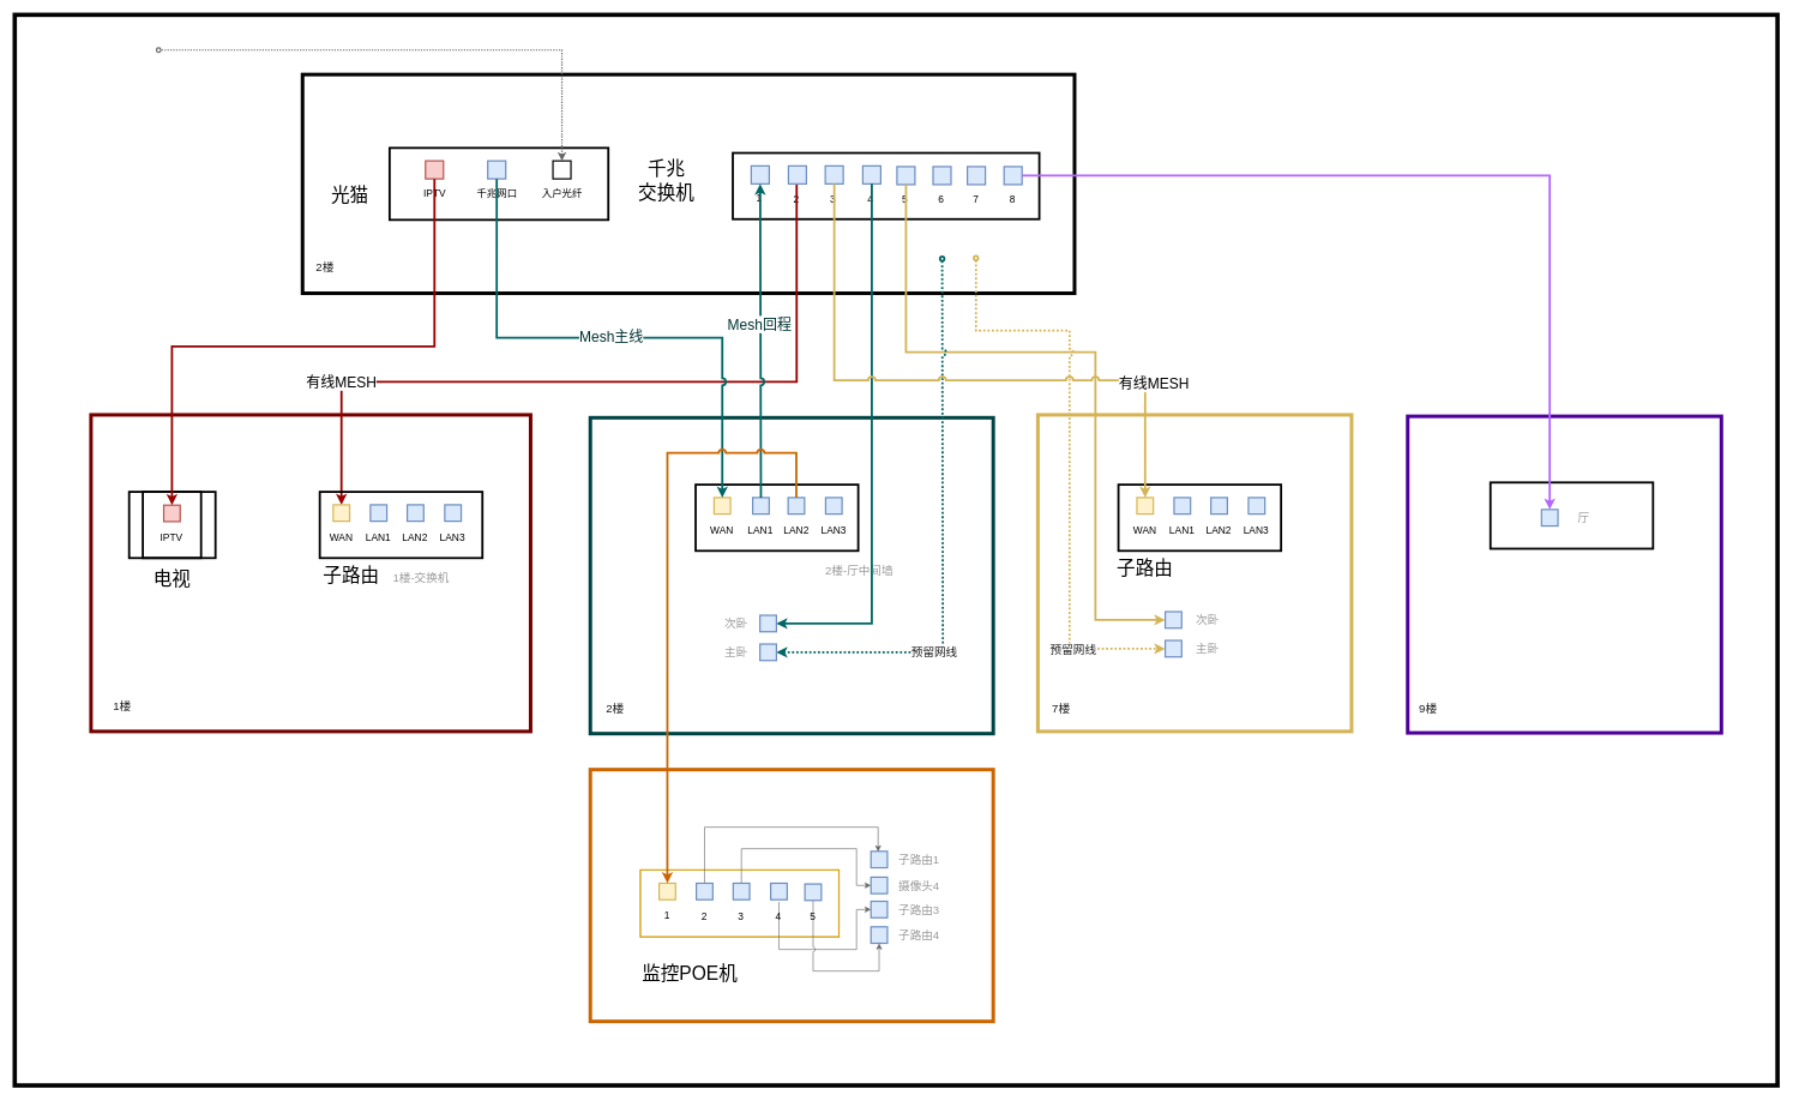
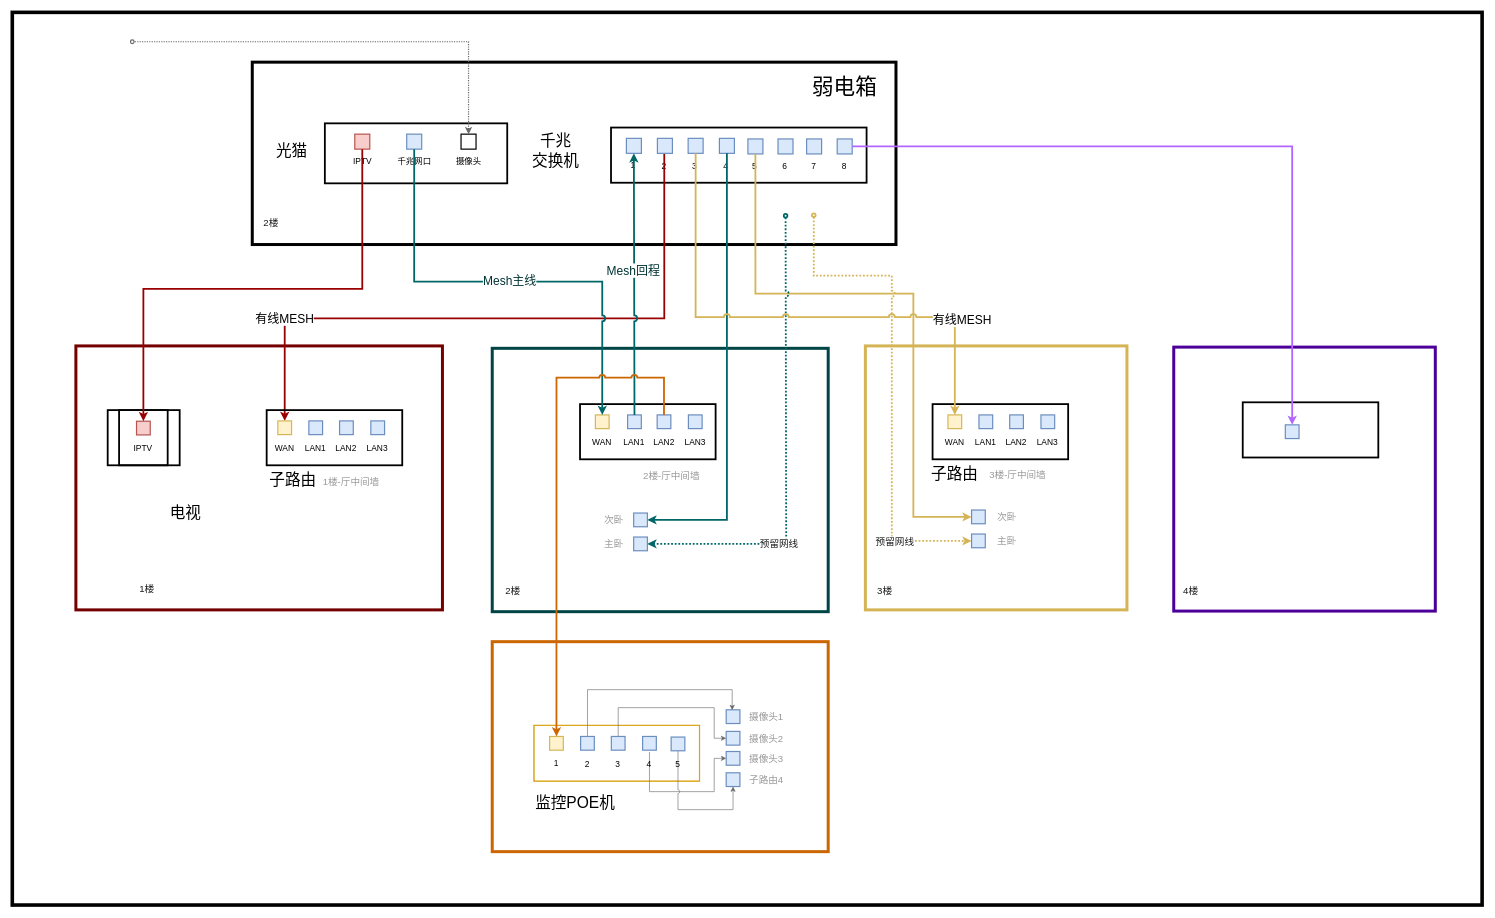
+ <mxCell id="24" value="弱电箱" style="text;html=1;strokeColor=none;fillColor=none;align=center;verticalAlign=middle;whiteSpace=wrap;rounded=0;fontSize=36;" parent="1" vertex="1"><mxGeometry x="1344.65" y="129" width="125" height="30" as="geometry" /></mxCell>
- <mxCell id="23" value="&lt;font style=&quot;font-size: 14px;&quot;&gt;入户光纤&lt;/font&gt;" style="text;html=1;strokeColor=none;fillColor=none;align=center;verticalAlign=middle;whiteSpace=wrap;rounded=0;" parent="21" vertex="1"><mxGeometry y="26" width="91.87" height="40" as="geometry" /></mxCell>
+ <mxCell id="23" value="&lt;font style=&quot;font-size: 14px;&quot;&gt;摄像头&lt;/font&gt;" style="text;html=1;strokeColor=none;fillColor=none;align=center;verticalAlign=middle;whiteSpace=wrap;rounded=0;" parent="21" vertex="1"><mxGeometry y="26" width="91.87" height="40" as="geometry" /></mxCell>
- <mxCell id="12" value="光猫" style="text;html=1;strokeColor=none;fillColor=none;align=center;verticalAlign=middle;whiteSpace=wrap;rounded=0;fontSize=26;" parent="1" vertex="1"><mxGeometry x="456" y="256" width="60" height="30" as="geometry" /></mxCell>
+ <mxCell id="12" value="光猫" style="text;html=1;strokeColor=none;fillColor=none;align=center;verticalAlign=middle;whiteSpace=wrap;rounded=0;fontSize=26;" parent="1" vertex="1"><mxGeometry x="456" y="236" width="60" height="30" as="geometry" /></mxCell>
- <mxCell id="168" value="厅" style="text;html=1;strokeColor=none;fillColor=none;align=center;verticalAlign=middle;whiteSpace=wrap;rounded=0;fontSize=16;fontColor=#999999;" parent="167" vertex="1"><mxGeometry x="34.0" width="50" height="30" as="geometry" /></mxCell>
+ <mxCell id="61" value="3楼-厅中间墙" style="text;html=1;strokeColor=none;fillColor=none;align=center;verticalAlign=middle;whiteSpace=wrap;rounded=0;fontSize=16;fontColor=#999999;" parent="1" vertex="1"><mxGeometry x="1641" y="776" width="110" height="30" as="geometry" /></mxCell>
- <mxCell id="32" value="2楼-厅中间墙" style="text;html=1;strokeColor=none;fillColor=none;align=center;verticalAlign=middle;whiteSpace=wrap;rounded=0;fontSize=16;fontColor=#999999;" parent="1" vertex="1"><mxGeometry x="1138.6" y="777" width="110" height="30" as="geometry" /></mxCell>
+ <mxCell id="32" value="2楼-厅中间墙" style="text;html=1;strokeColor=none;fillColor=none;align=center;verticalAlign=middle;whiteSpace=wrap;rounded=0;fontSize=16;fontColor=#999999;" parent="1" vertex="1"><mxGeometry x="1063.6" y="777" width="110" height="30" as="geometry" /></mxCell>
- <mxCell id="62" value="1楼-交换机" style="text;html=1;strokeColor=none;fillColor=none;align=center;verticalAlign=middle;whiteSpace=wrap;rounded=0;fontSize=16;fontColor=#999999;" parent="1" vertex="1"><mxGeometry x="530" y="788" width="110" height="30" as="geometry" /></mxCell>
+ <mxCell id="62" value="1楼-厅中间墙" style="text;html=1;strokeColor=none;fillColor=none;align=center;verticalAlign=middle;whiteSpace=wrap;rounded=0;fontSize=16;fontColor=#999999;" parent="1" vertex="1"><mxGeometry x="530" y="788" width="110" height="30" as="geometry" /></mxCell>
- <mxCell id="31" value="电视" style="text;html=1;strokeColor=none;fillColor=none;align=center;verticalAlign=middle;whiteSpace=wrap;rounded=0;fontSize=26;" parent="1" vertex="1"><mxGeometry x="194" y="789" width="90" height="30" as="geometry" /></mxCell>
+ <mxCell id="31" value="电视" style="text;html=1;strokeColor=none;fillColor=none;align=center;verticalAlign=middle;whiteSpace=wrap;rounded=0;fontSize=26;" parent="1" vertex="1"><mxGeometry x="264" y="839" width="90" height="30" as="geometry" /></mxCell>
- <mxCell id="34" value="1楼" style="text;fontSize=16;fontColor=#1A1A1A;verticalAlign=middle;align=left;whiteSpace=wrap;html=1;labelBackgroundColor=none;" parent="1" vertex="1"><mxGeometry x="154.995" y="959" width="106" height="41" as="geometry" /></mxCell>
+ <mxCell id="34" value="1楼" style="text;fontSize=16;fontColor=#1A1A1A;verticalAlign=middle;align=left;whiteSpace=wrap;html=1;labelBackgroundColor=none;" parent="1" vertex="1"><mxGeometry x="229.995" y="959" width="106" height="41" as="geometry" /></mxCell>
- <mxCell id="73" value="7楼" style="text;fontSize=16;fontColor=#1A1A1A;verticalAlign=middle;align=left;whiteSpace=wrap;html=1;labelBackgroundColor=none;" parent="1" vertex="1"><mxGeometry x="1460.005" y="963" width="106" height="41" as="geometry" /></mxCell>
+ <mxCell id="73" value="3楼" style="text;fontSize=16;fontColor=#1A1A1A;verticalAlign=middle;align=left;whiteSpace=wrap;html=1;labelBackgroundColor=none;" parent="1" vertex="1"><mxGeometry x="1460.005" y="963" width="106" height="41" as="geometry" /></mxCell>
- <mxCell id="35" value="9楼" style="text;fontSize=16;fontColor=#1A1A1A;verticalAlign=middle;align=left;whiteSpace=wrap;html=1;labelBackgroundColor=none;" parent="1" vertex="1"><mxGeometry x="1970" y="963" width="64.99" height="41" as="geometry" /></mxCell>
+ <mxCell id="35" value="4楼" style="text;fontSize=16;fontColor=#1A1A1A;verticalAlign=middle;align=left;whiteSpace=wrap;html=1;labelBackgroundColor=none;" parent="1" vertex="1"><mxGeometry x="1970" y="963" width="64.99" height="41" as="geometry" /></mxCell>
- <mxCell id="136" value="子路由1" style="text;html=1;strokeColor=none;fillColor=none;align=center;verticalAlign=middle;whiteSpace=wrap;rounded=0;fontSize=16;fontColor=#999999;" parent="135" vertex="1"><mxGeometry x="34.0" width="66" height="30" as="geometry" /></mxCell>
+ <mxCell id="136" value="摄像头1" style="text;html=1;strokeColor=none;fillColor=none;align=center;verticalAlign=middle;whiteSpace=wrap;rounded=0;fontSize=16;fontColor=#999999;" parent="135" vertex="1"><mxGeometry x="34.0" width="66" height="30" as="geometry" /></mxCell>
- <mxCell id="125" value="摄像头4" style="text;html=1;strokeColor=none;fillColor=none;align=center;verticalAlign=middle;whiteSpace=wrap;rounded=0;fontSize=16;fontColor=#999999;" parent="124" vertex="1"><mxGeometry x="34.0" width="66" height="30" as="geometry" /></mxCell>
+ <mxCell id="125" value="摄像头2" style="text;html=1;strokeColor=none;fillColor=none;align=center;verticalAlign=middle;whiteSpace=wrap;rounded=0;fontSize=16;fontColor=#999999;" parent="124" vertex="1"><mxGeometry x="34.0" width="66" height="30" as="geometry" /></mxCell>
- <mxCell id="128" value="子路由3" style="text;html=1;strokeColor=none;fillColor=none;align=center;verticalAlign=middle;whiteSpace=wrap;rounded=0;fontSize=16;fontColor=#999999;" parent="127" vertex="1"><mxGeometry x="34.0" width="66" height="30" as="geometry" /></mxCell>
+ <mxCell id="128" value="摄像头3" style="text;html=1;strokeColor=none;fillColor=none;align=center;verticalAlign=middle;whiteSpace=wrap;rounded=0;fontSize=16;fontColor=#999999;" parent="127" vertex="1"><mxGeometry x="34.0" width="66" height="30" as="geometry" /></mxCell>
- <mxCell id="133" value="监控POE机" style="text;html=1;strokeColor=none;fillColor=none;align=left;verticalAlign=middle;whiteSpace=wrap;rounded=0;fontSize=26;" parent="1" vertex="1"><mxGeometry x="890" y="1319" width="137.53" height="66" as="geometry" /></mxCell>
+ <mxCell id="133" value="监控POE机" style="text;html=1;strokeColor=none;fillColor=none;align=left;verticalAlign=middle;whiteSpace=wrap;rounded=0;fontSize=26;" parent="1" vertex="1"><mxGeometry x="890" y="1304" width="137.53" height="66" as="geometry" /></mxCell>
